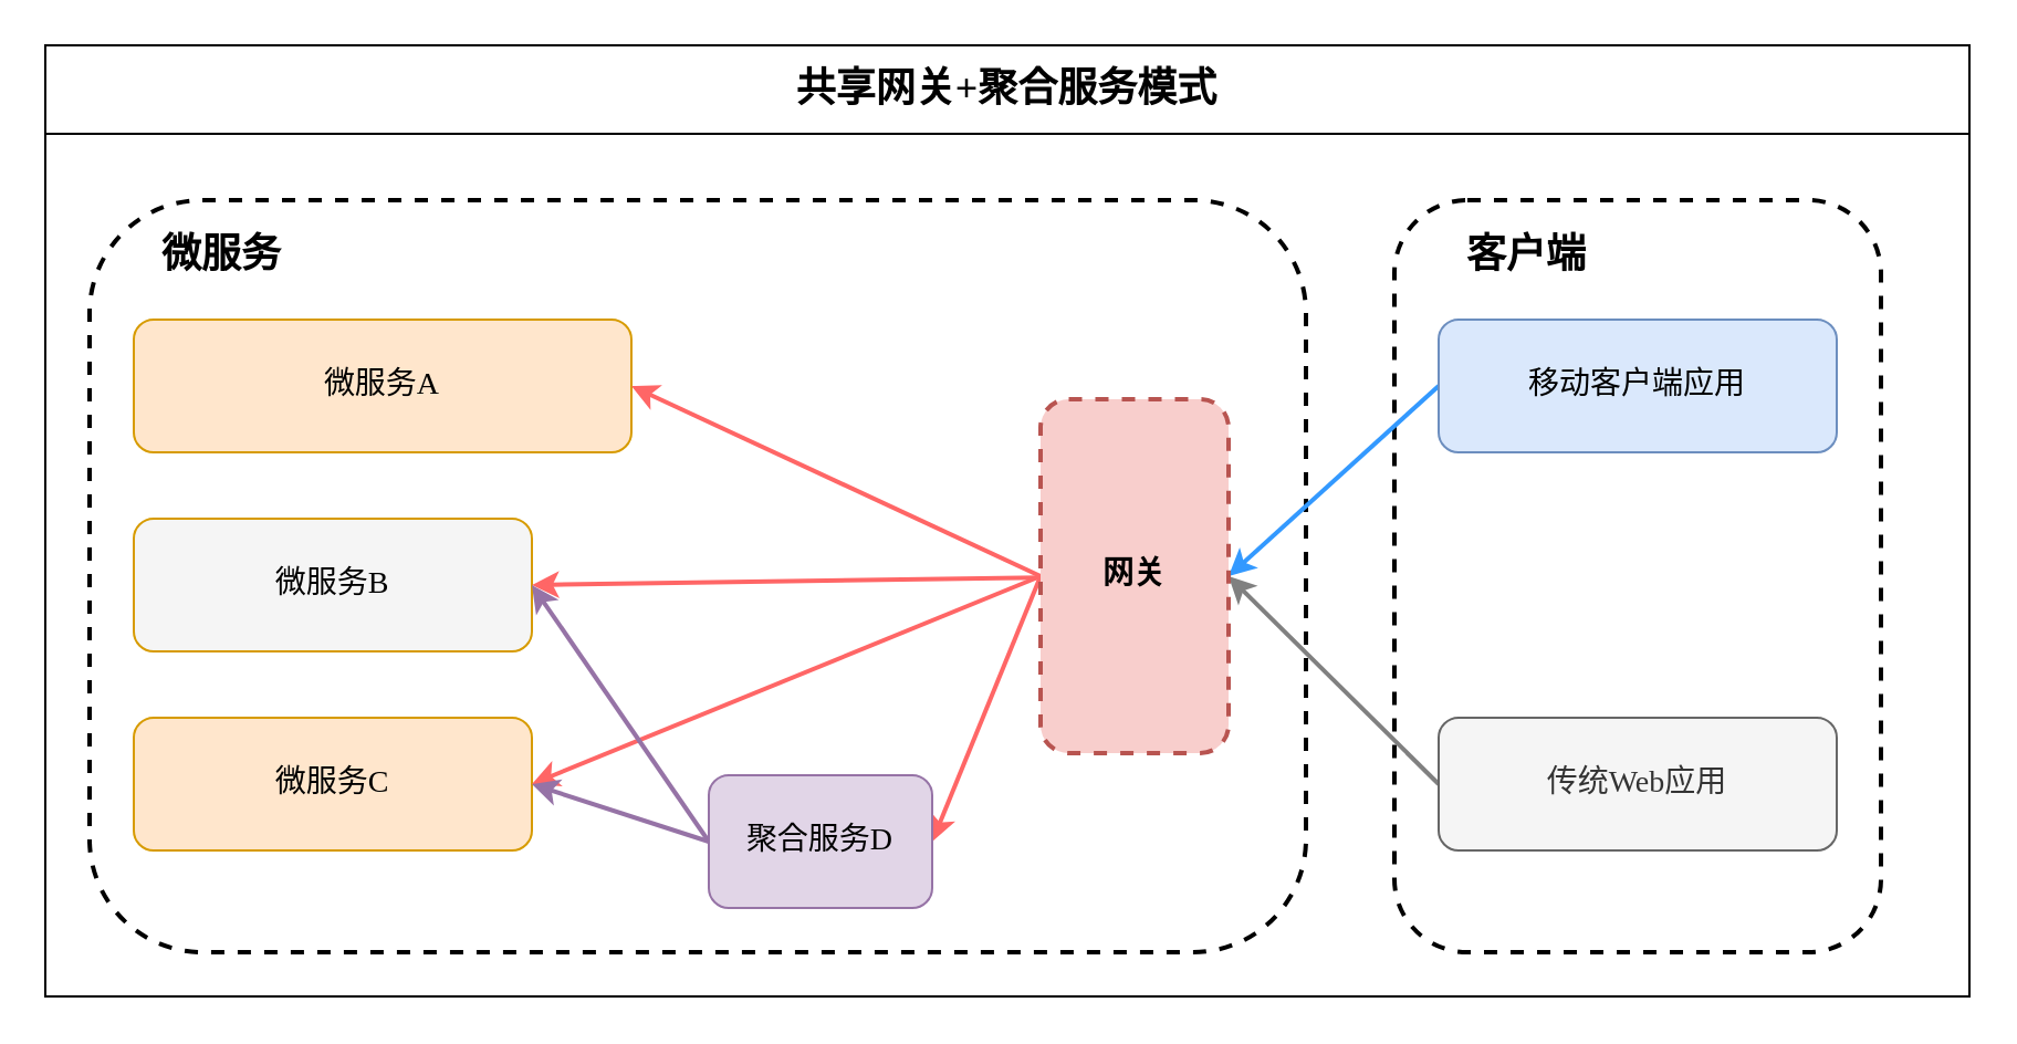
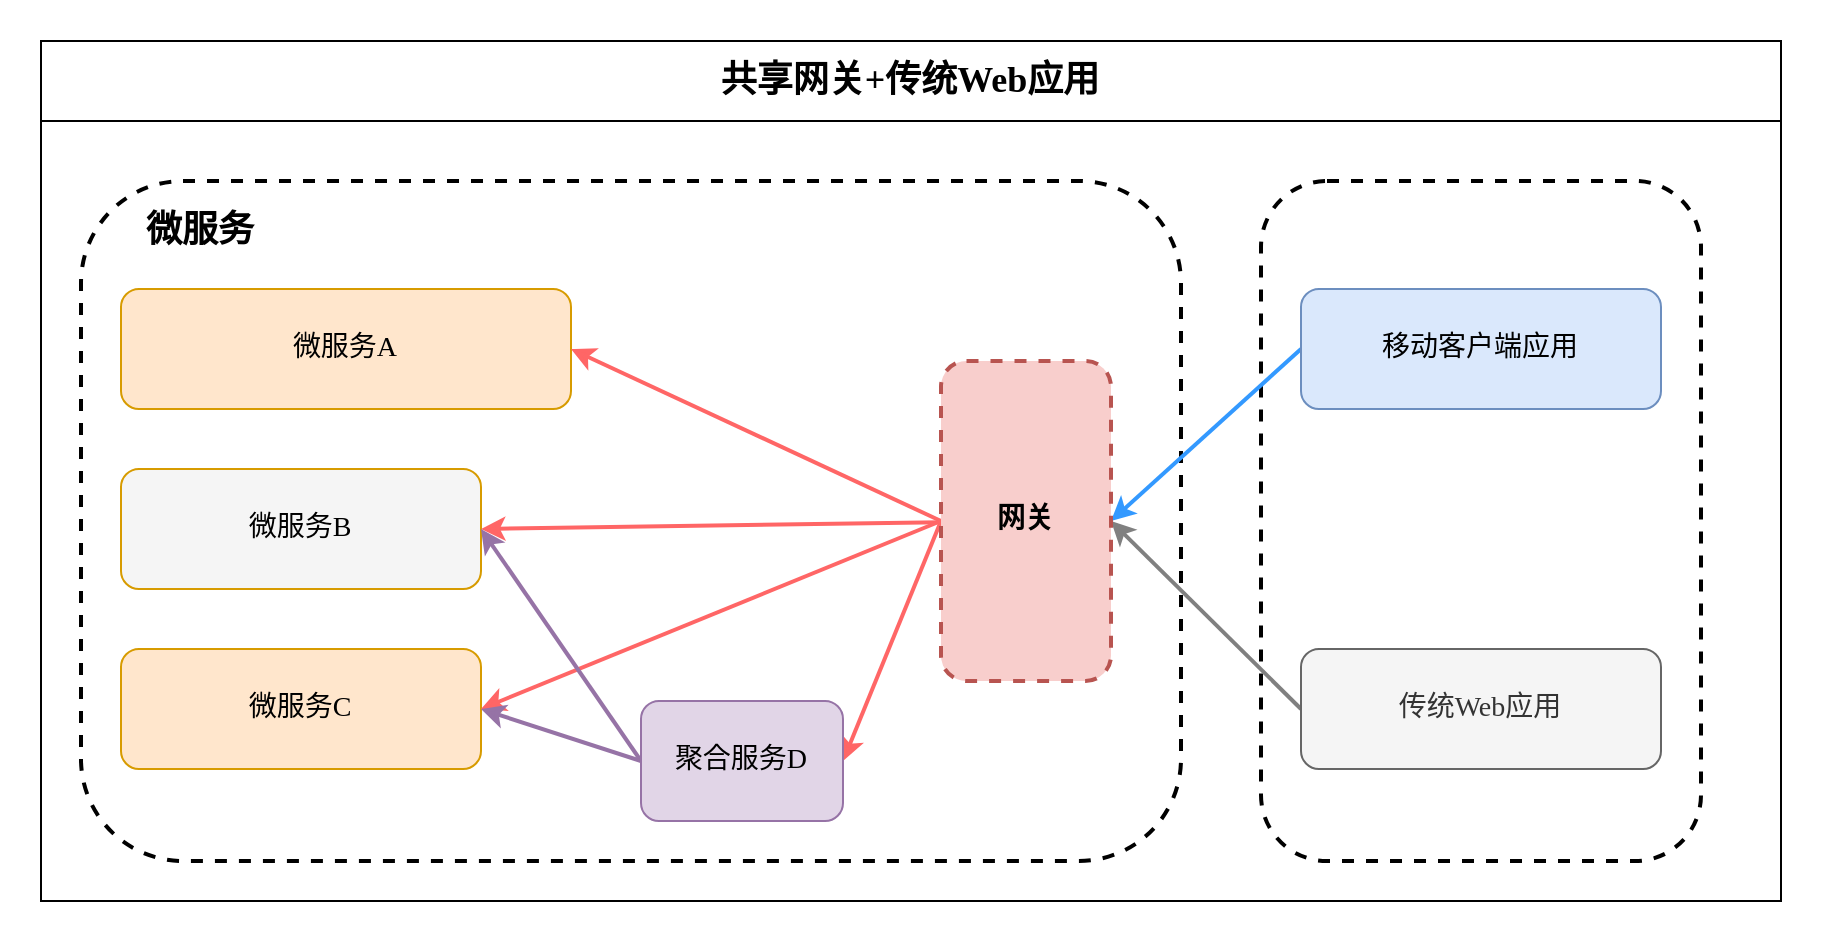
- <mxCell id="15" value="共享网关+聚合服务模式" style="text;html=1;strokeColor=none;fillColor=none;align=center;verticalAlign=middle;whiteSpace=wrap;rounded=0;fontSize=18;fontStyle=1;fontFamily=Comic Sans MS;" parent="1" vertex="1"><mxGeometry x="350" y="30" width="210" height="20" as="geometry" /></mxCell>
+ <mxCell id="15" value="共享网关+传统Web应用" style="text;html=1;strokeColor=none;fillColor=none;align=center;verticalAlign=middle;whiteSpace=wrap;rounded=0;fontSize=18;fontStyle=1;fontFamily=Comic Sans MS;" parent="1" vertex="1"><mxGeometry x="350" y="30" width="210" height="20" as="geometry" /></mxCell>
- <mxCell id="13" value="客户端" style="text;html=1;strokeColor=none;fillColor=none;align=center;verticalAlign=middle;whiteSpace=wrap;rounded=0;fontSize=18;fontStyle=1;fontFamily=Comic Sans MS;" parent="1" vertex="1"><mxGeometry x="650" y="100" width="80" height="30" as="geometry" /></mxCell>
